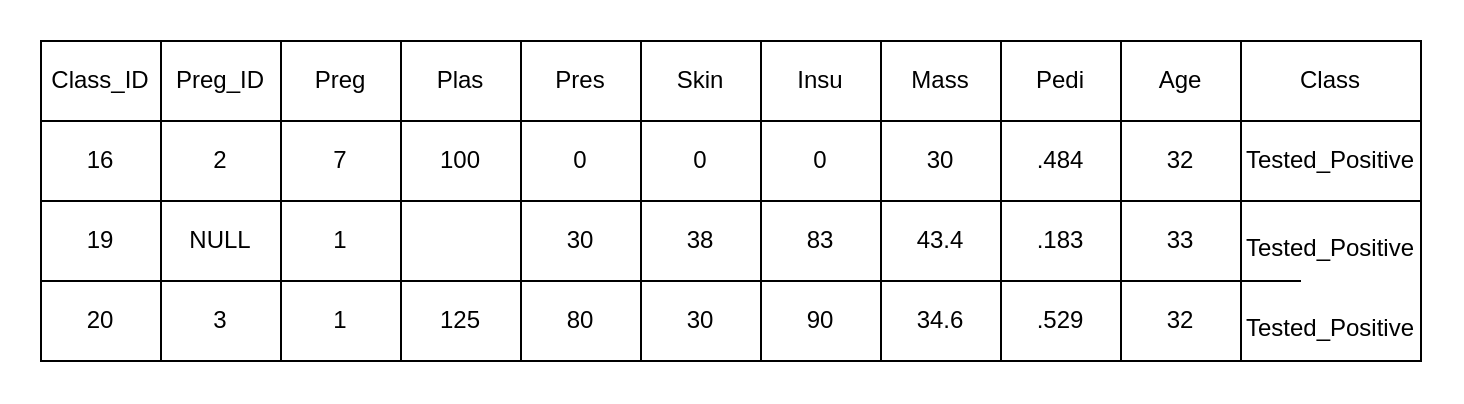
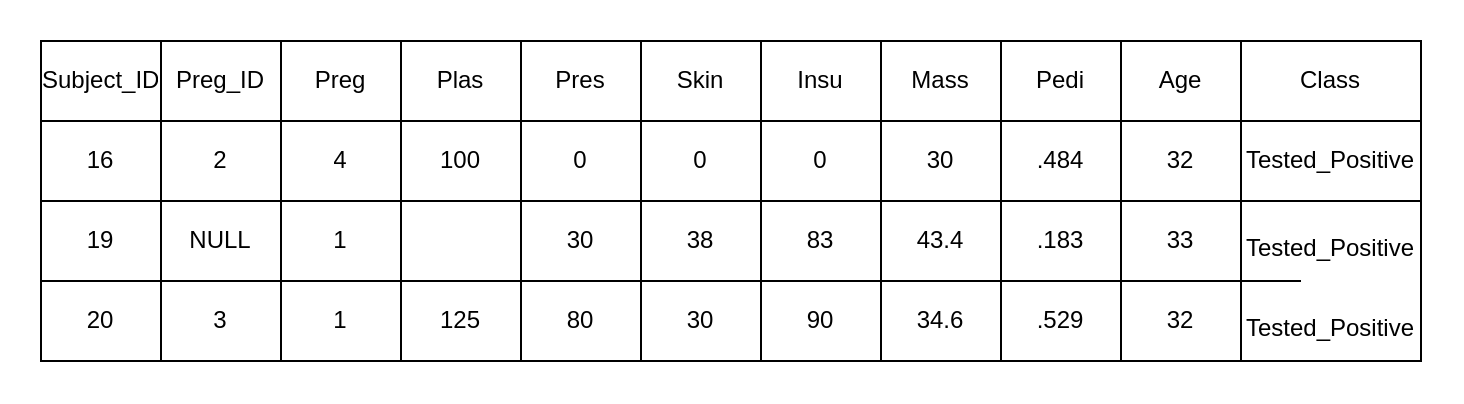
- <mxCell id="4" value="Class_ID" style="shape=partialRectangle;html=1;whiteSpace=wrap;connectable=0;overflow=hidden;fillColor=none;top=0;left=0;bottom=0;right=0;" vertex="1" parent="3"><mxGeometry width="60" height="40" as="geometry" /></mxCell>
+ <mxCell id="4" value="Subject_ID" style="shape=partialRectangle;html=1;whiteSpace=wrap;connectable=0;overflow=hidden;fillColor=none;top=0;left=0;bottom=0;right=0;" vertex="1" parent="3"><mxGeometry width="60" height="40" as="geometry" /></mxCell>
- <mxCell id="18" value="7" style="shape=partialRectangle;html=1;whiteSpace=wrap;connectable=0;overflow=hidden;fillColor=none;top=0;left=0;bottom=0;right=0;" vertex="1" parent="15"><mxGeometry x="120" width="60" height="40" as="geometry" /></mxCell>
+ <mxCell id="18" value="4" style="shape=partialRectangle;html=1;whiteSpace=wrap;connectable=0;overflow=hidden;fillColor=none;top=0;left=0;bottom=0;right=0;" vertex="1" parent="15"><mxGeometry x="120" width="60" height="40" as="geometry" /></mxCell>
